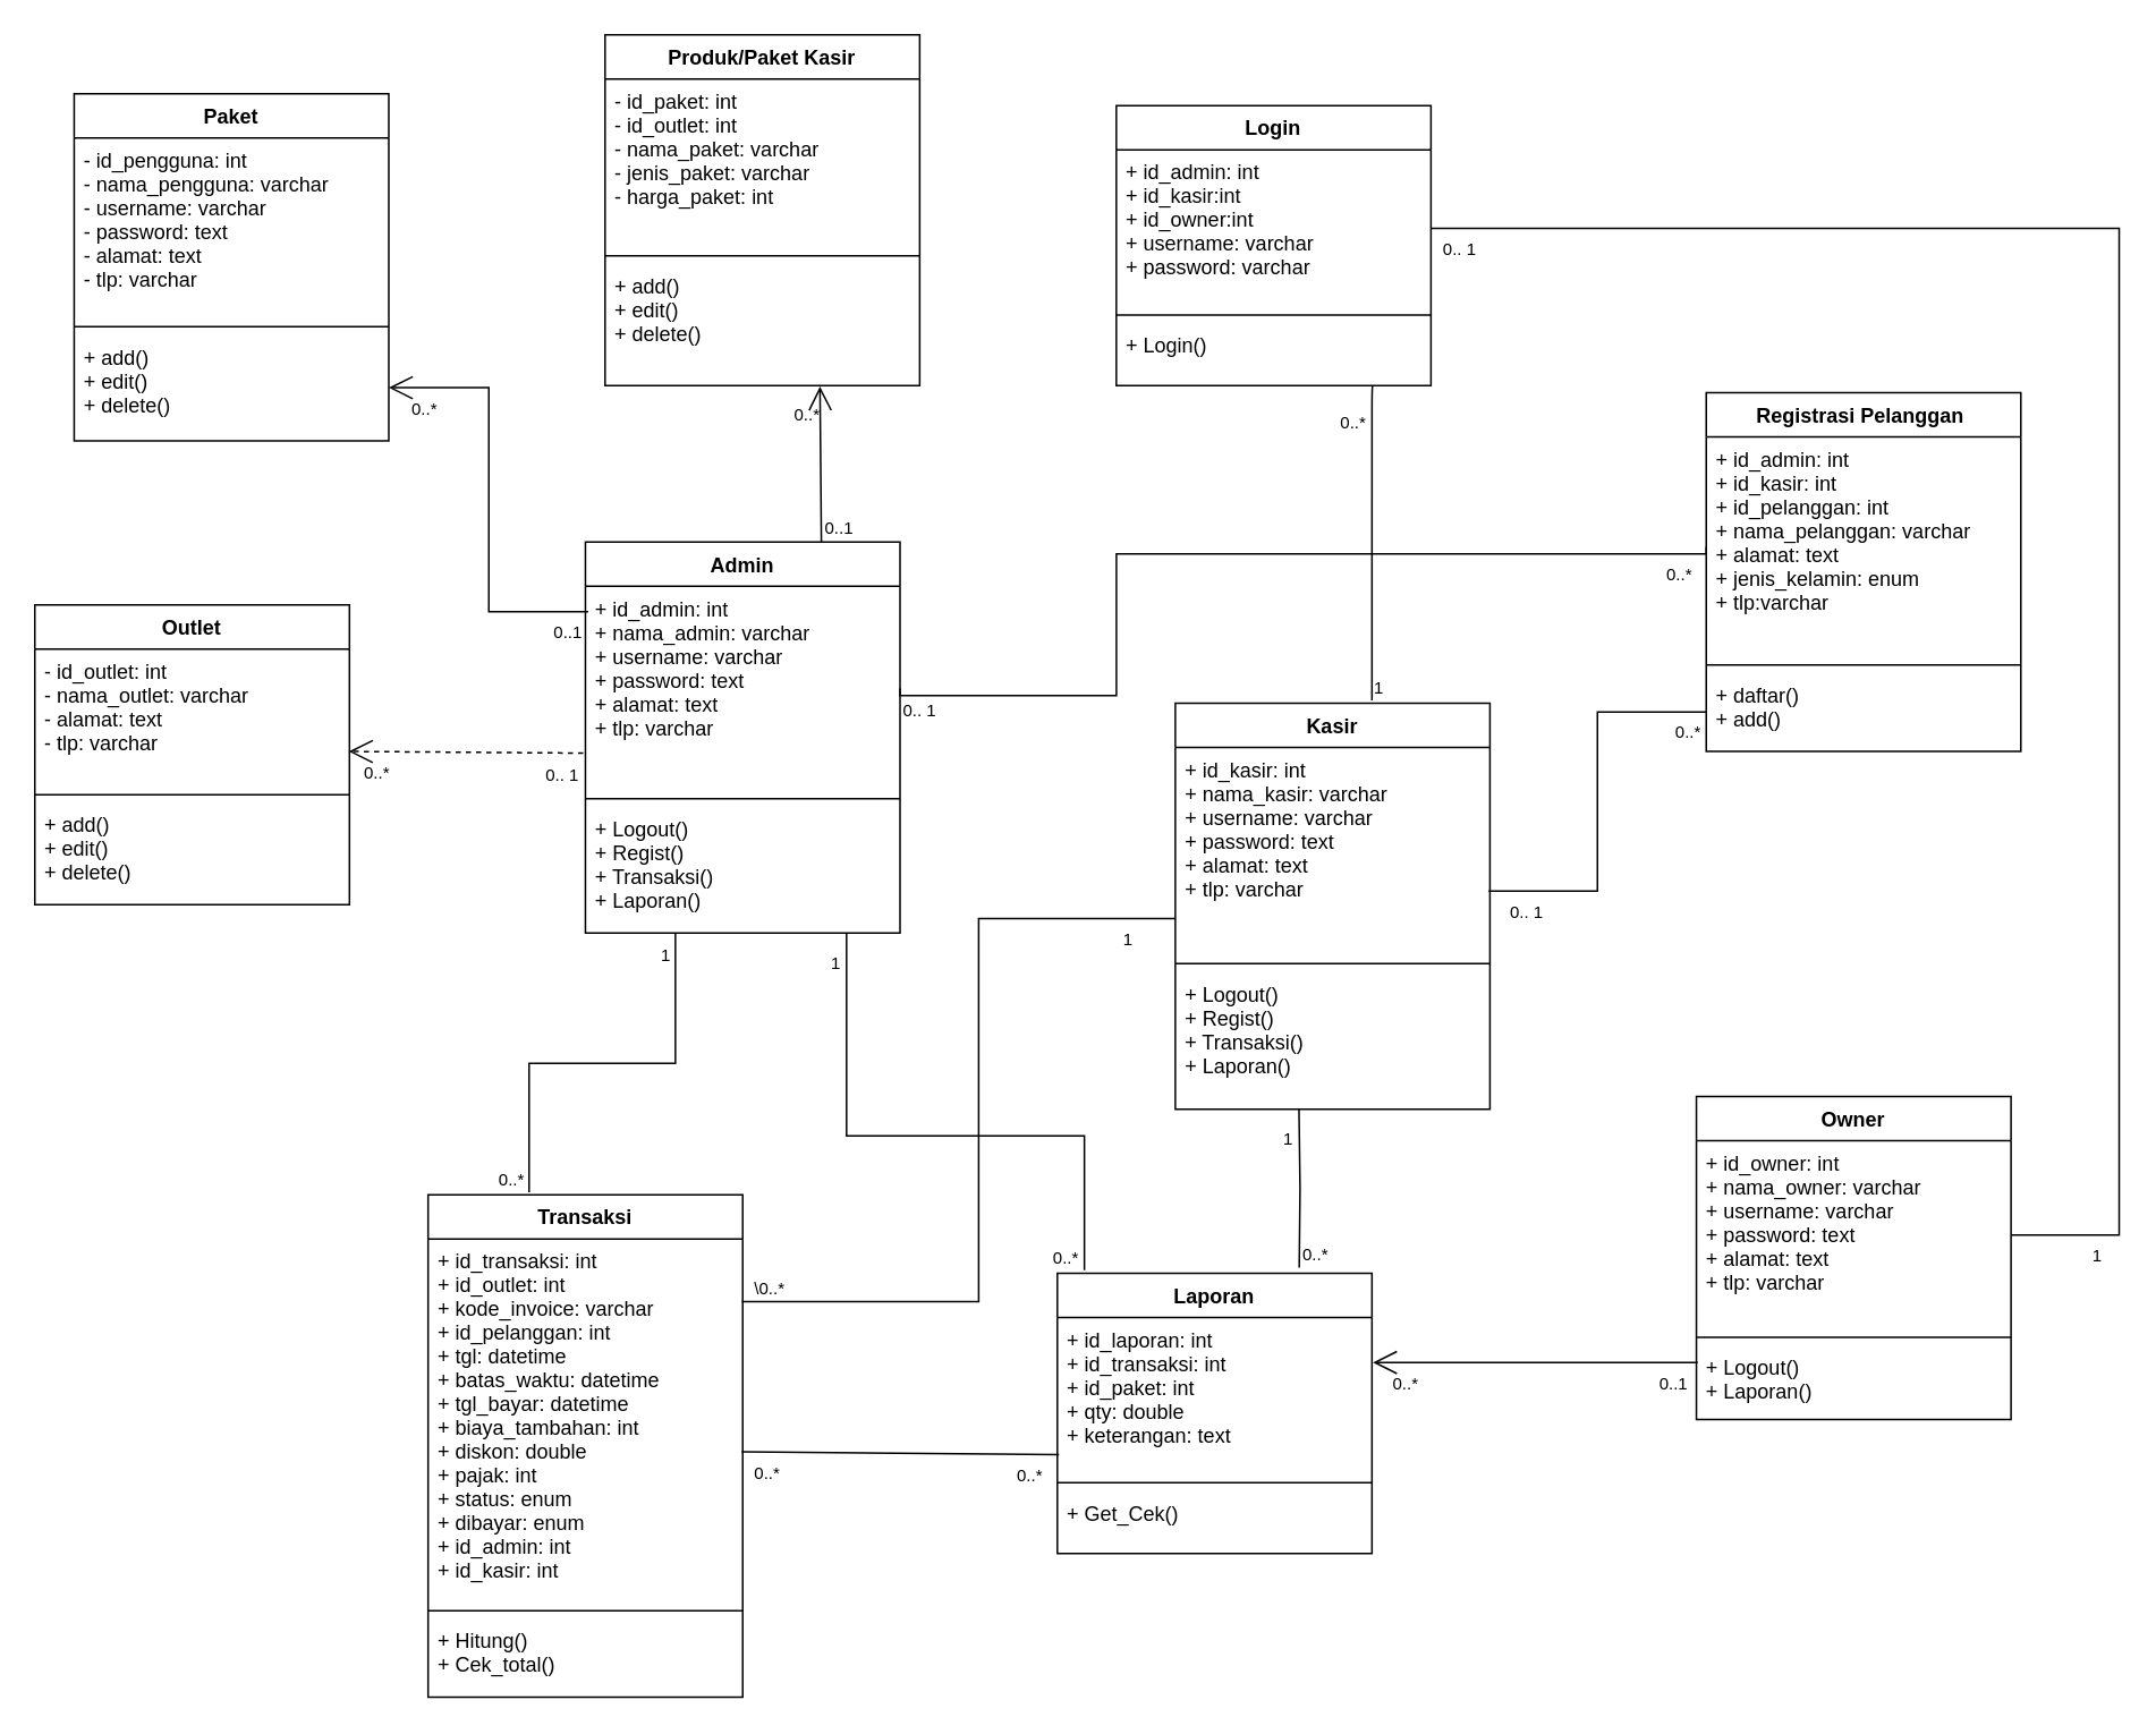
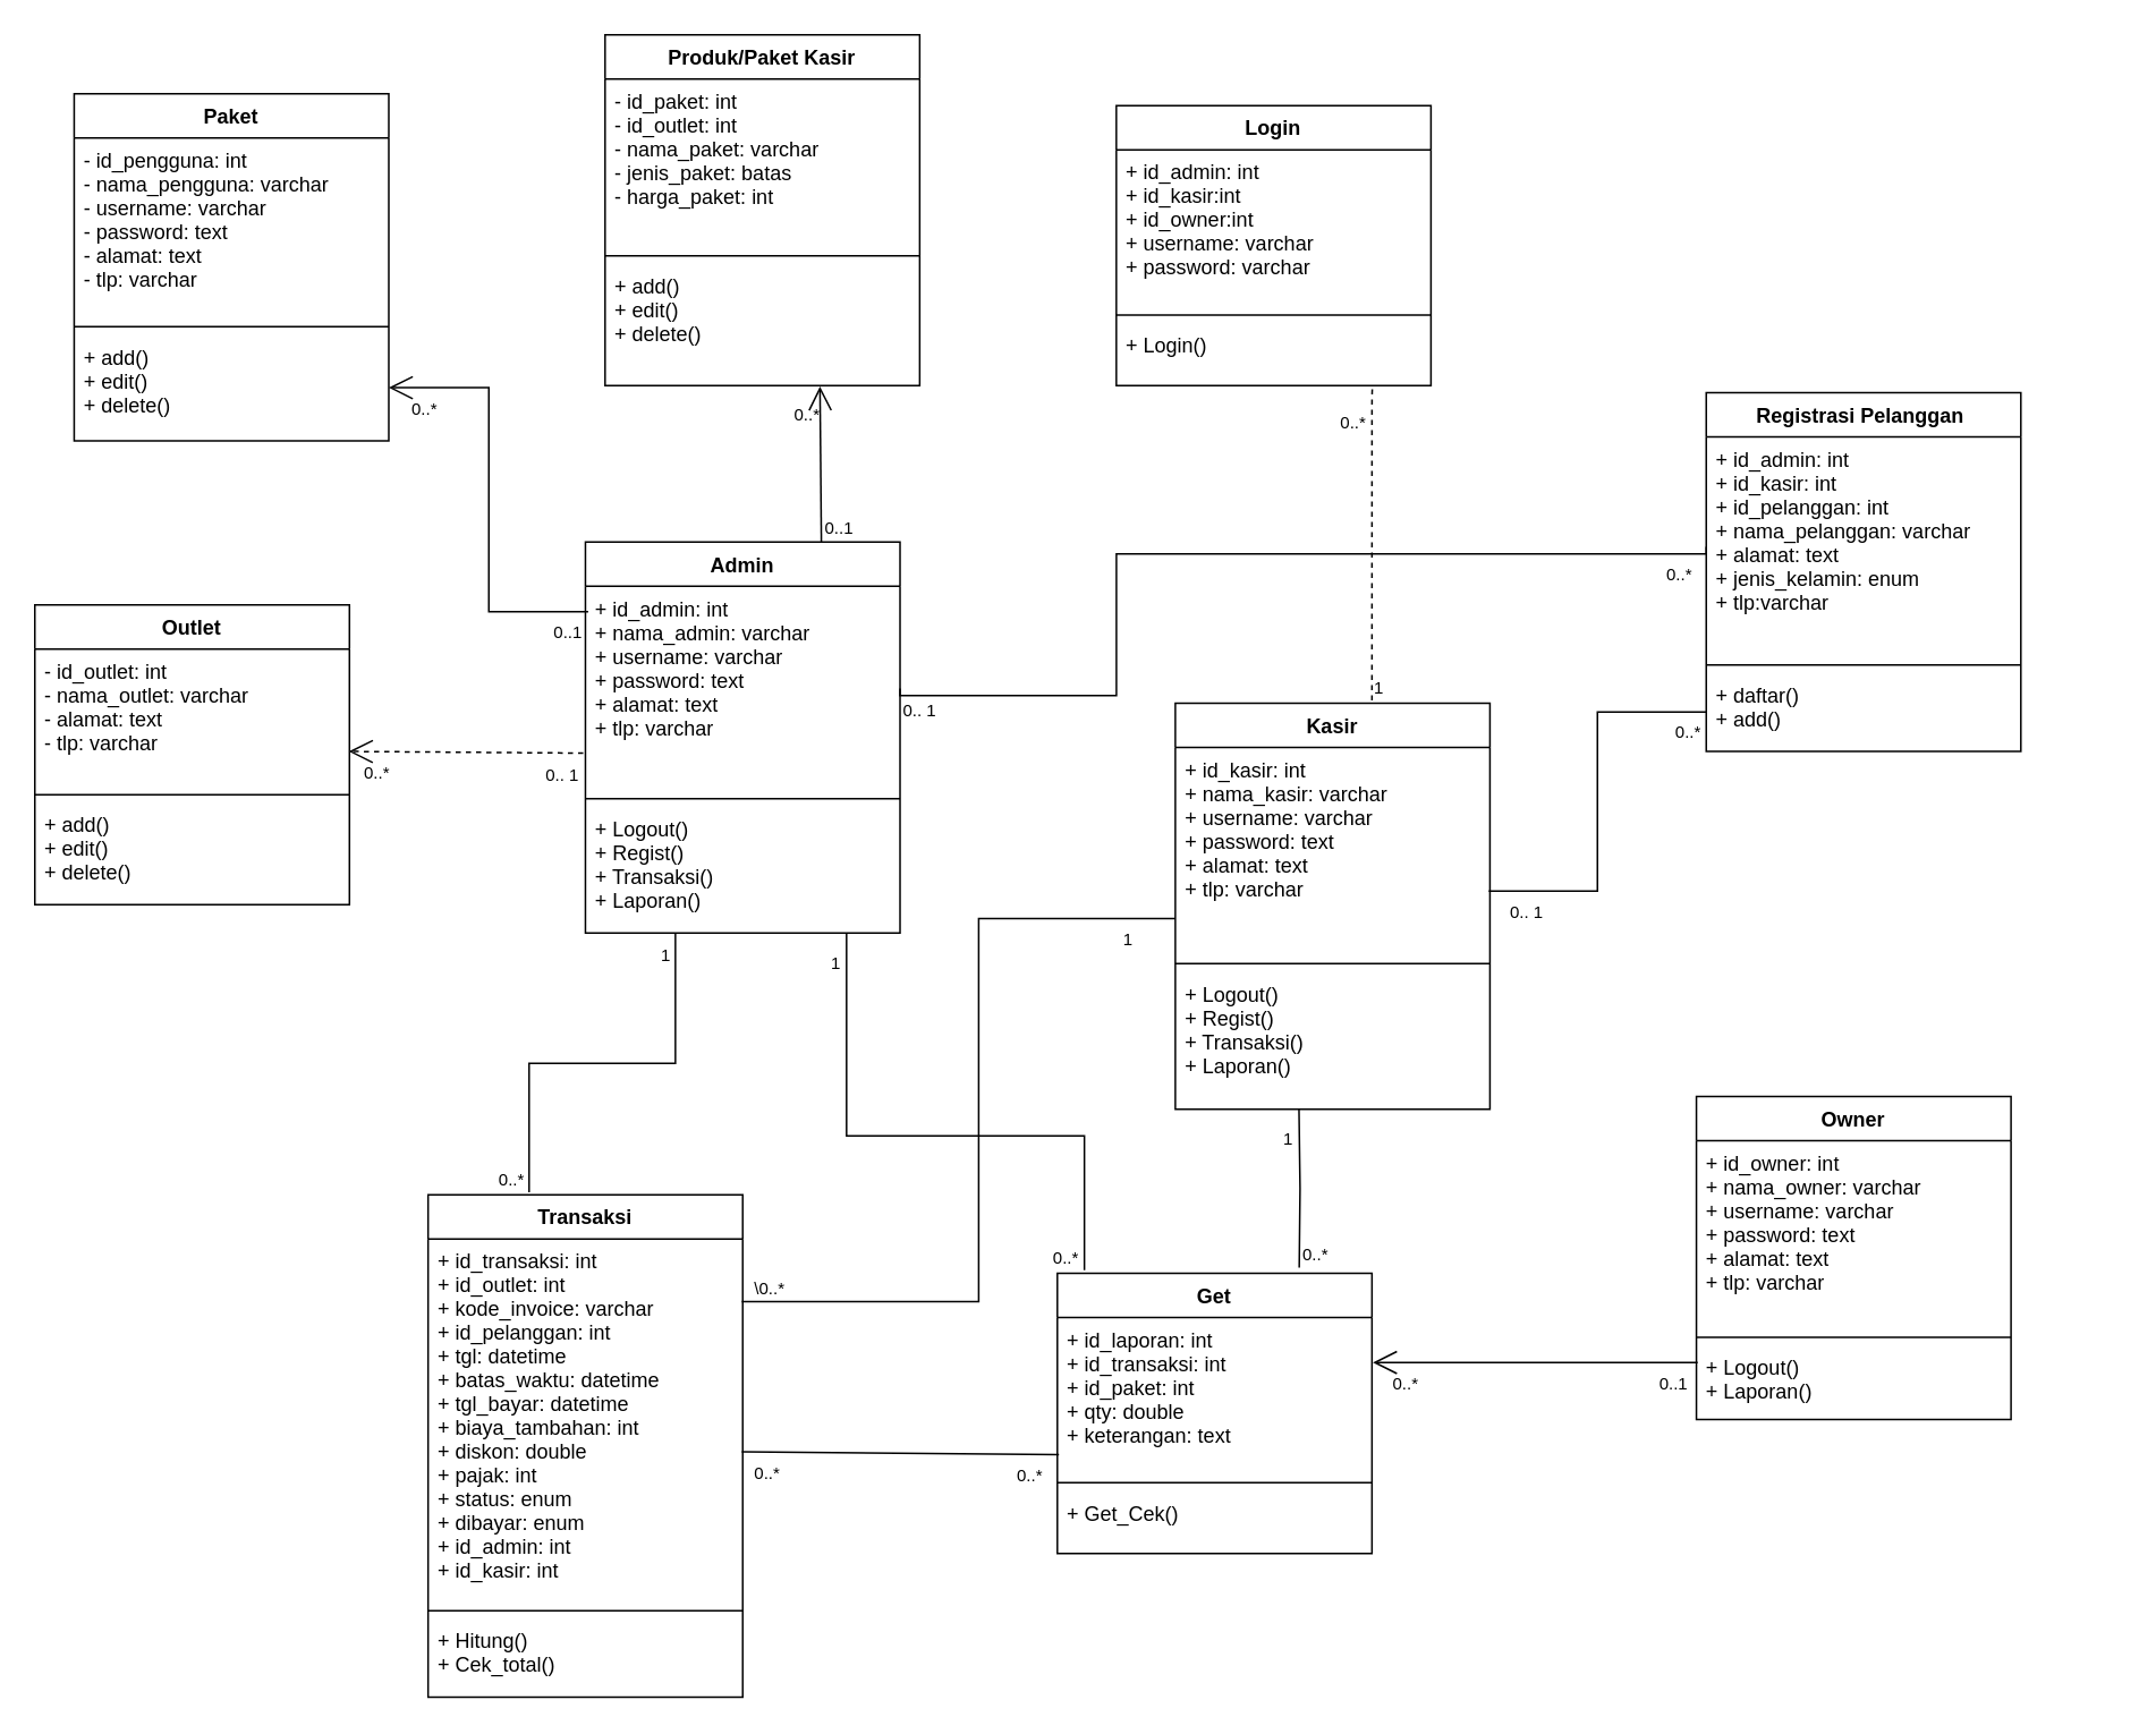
- <mxCell id="27" value="- id_paket: int&#10;- id_outlet: int&#10;- nama_paket: varchar&#10;- jenis_paket: varchar&#10;- harga_paket: int" style="text;strokeColor=none;fillColor=none;align=left;verticalAlign=top;spacingLeft=4;spacingRight=4;overflow=hidden;rotatable=0;points=[[0,0.5],[1,0.5]];portConstraint=eastwest;" parent="26" vertex="1"><mxGeometry y="26" width="185.034" height="99.456" as="geometry" /></mxCell>
+ <mxCell id="27" value="- id_paket: int&#10;- id_outlet: int&#10;- nama_paket: varchar&#10;- jenis_paket: batas&#10;- harga_paket: int" style="text;strokeColor=none;fillColor=none;align=left;verticalAlign=top;spacingLeft=4;spacingRight=4;overflow=hidden;rotatable=0;points=[[0,0.5],[1,0.5]];portConstraint=eastwest;" parent="26" vertex="1"><mxGeometry y="26" width="185.034" height="99.456" as="geometry" /></mxCell>
- <mxCell id="64" value="" style="verticalAlign=bottom;html=1;endArrow=none;exitX=1;exitY=0.5;exitDx=0;exitDy=0;edgeStyle=elbowEdgeStyle;rounded=0;entryX=1;entryY=0.5;entryDx=0;entryDy=0;" edge="1" parent="1" source="56" target="11"><mxGeometry x="237" y="40" as="geometry"><mxPoint x="979.864" y="434.014" as="sourcePoint" /><mxPoint x="853.809" y="538.095" as="targetPoint" /><Array as="points"><mxPoint x="1245.85" y="482.585" /></Array></mxGeometry></mxCell>
- <mxCell id="65" value="&amp;nbsp; 0.. 1" style="resizable=0;html=1;align=left;verticalAlign=top;labelBackgroundColor=none;fontSize=10" connectable="0" vertex="1" parent="64"><mxGeometry x="-1" relative="1" as="geometry" /></mxCell>
- <mxCell id="66" value="1" style="resizable=0;html=1;align=right;verticalAlign=top;labelBackgroundColor=none;fontSize=10" connectable="0" vertex="1" parent="64"><mxGeometry x="0.9" relative="1" as="geometry" /></mxCell>
- <mxCell id="59" value="" style="verticalAlign=bottom;html=1;endArrow=none;edgeStyle=orthogonalEdgeStyle;exitX=0.625;exitY=-0.007;exitDx=0;exitDy=0;exitPerimeter=0;entryX=0.814;entryY=1;entryDx=0;entryDy=0;entryPerimeter=0;" edge="1" parent="1" source="6" target="58"><mxGeometry x="237" y="40" as="geometry"><mxPoint x="459.456" y="436.327" as="sourcePoint" /><mxPoint x="806.394" y="231.633" as="targetPoint" /><Array as="points"><mxPoint x="806" y="232" /></Array></mxGeometry></mxCell>
+ <mxCell id="59" value="" style="verticalAlign=bottom;html=1;endArrow=none;edgeStyle=orthogonalEdgeStyle;exitX=0.625;exitY=-0.007;exitDx=0;exitDy=0;exitPerimeter=0;entryX=0.814;entryY=1;entryDx=0;entryDy=0;entryPerimeter=0;dashed=1;" edge="1" parent="1" source="6" target="58"><mxGeometry x="237" y="40" as="geometry"><mxPoint x="459.456" y="436.327" as="sourcePoint" /><mxPoint x="806.394" y="231.633" as="targetPoint" /><Array as="points"><mxPoint x="806" y="232" /></Array></mxGeometry></mxCell>
- <mxCell id="14" value="Laporan" style="swimlane;fontStyle=1;align=center;verticalAlign=top;childLayout=stackLayout;horizontal=1;startSize=26;horizontalStack=0;resizeParent=1;resizeParentMax=0;resizeLast=0;collapsible=1;marginBottom=0;" parent="1" vertex="1"><mxGeometry x="621.36" y="748.571" width="185.034" height="164.776" as="geometry" /></mxCell>
+ <mxCell id="14" value="Get" style="swimlane;fontStyle=1;align=center;verticalAlign=top;childLayout=stackLayout;horizontal=1;startSize=26;horizontalStack=0;resizeParent=1;resizeParentMax=0;resizeLast=0;collapsible=1;marginBottom=0;" parent="1" vertex="1"><mxGeometry x="621.36" y="748.571" width="185.034" height="164.776" as="geometry" /></mxCell>
